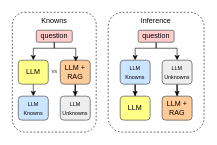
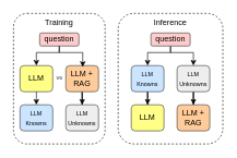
- <mxCell id="2" value="Knowns" style="rounded=1;whiteSpace=wrap;html=1;verticalAlign=top;fillColor=none;dashed=1;" vertex="1" parent="1"><mxGeometry x="20" y="20" width="140" height="200" as="geometry" /></mxCell>
+ <mxCell id="2" value="Training" style="rounded=1;whiteSpace=wrap;html=1;verticalAlign=top;fillColor=none;dashed=1;" vertex="1" parent="1"><mxGeometry x="20" y="20" width="140" height="200" as="geometry" /></mxCell>
